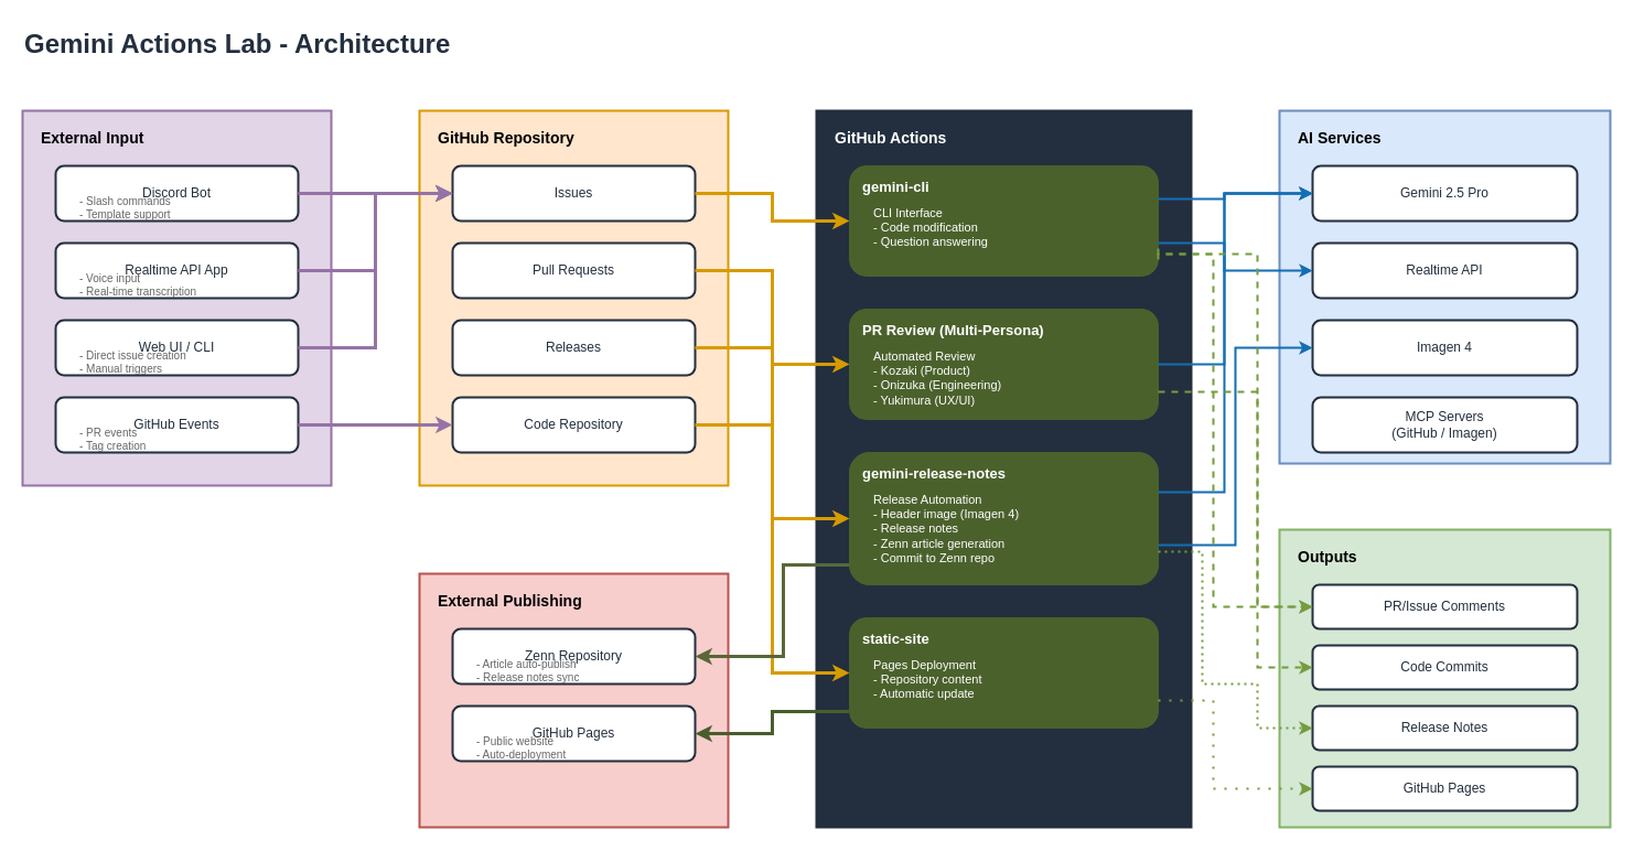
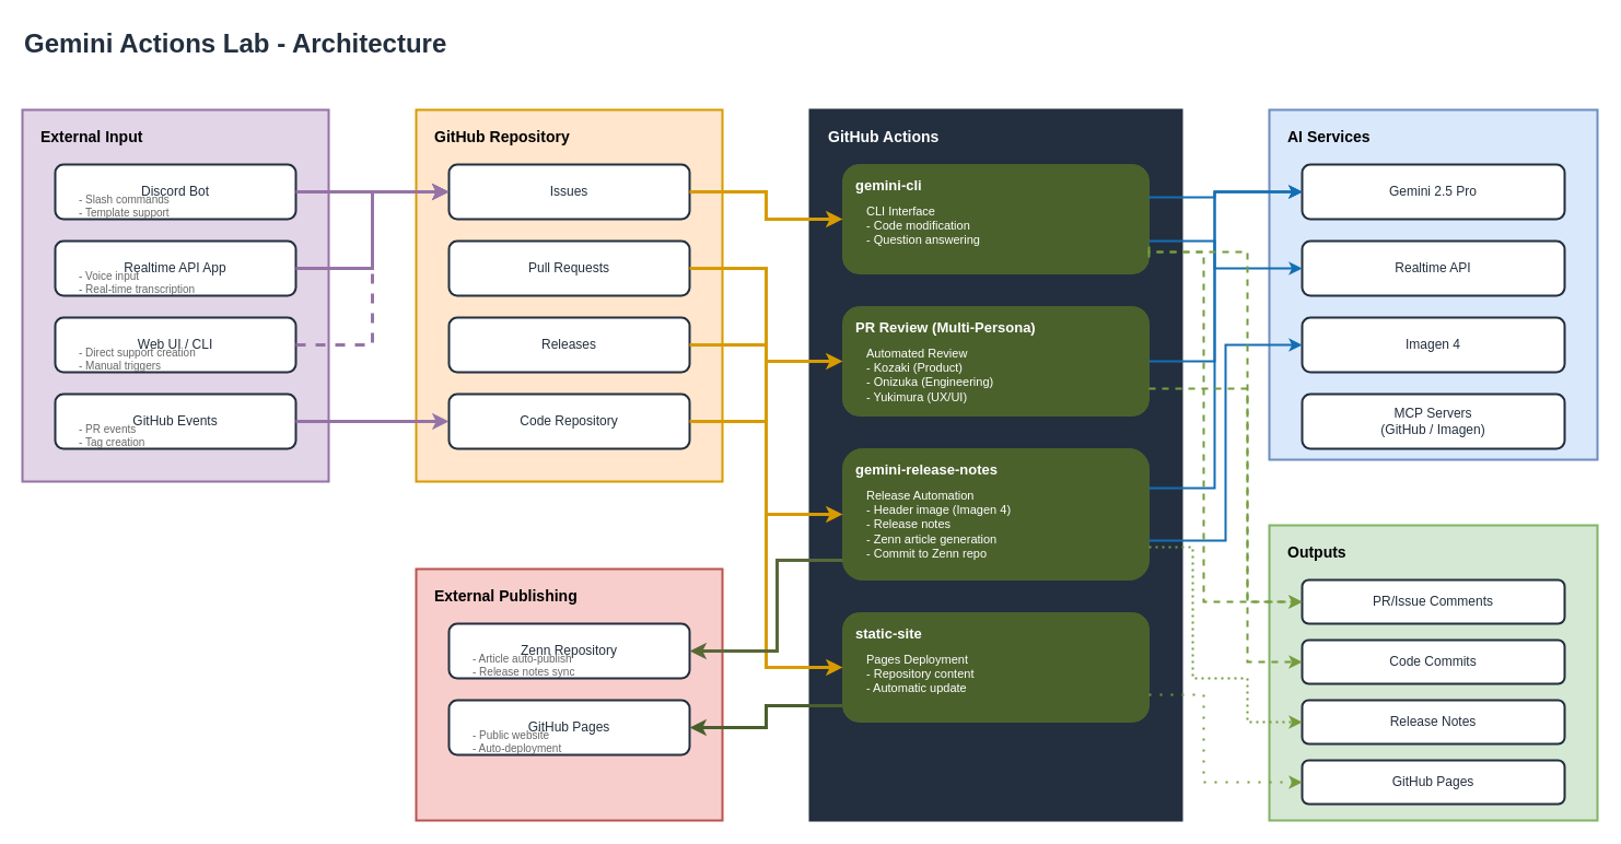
- <mxCell id="47" style="edgeStyle=orthogonalEdgeStyle;rounded=0;orthogonalLoop=1;jettySize=auto;html=1;exitX=1;exitY=0.5;exitDx=0;exitDy=0;entryX=0;entryY=0.5;entryDx=0;entryDy=0;strokeWidth=3;strokeColor=#9673A6;" parent="1" source="8" target="13" edge="1"><mxGeometry relative="1" as="geometry"><Array as="points"><mxPoint x="340" y="315" /><mxPoint x="340" y="175" /></Array></mxGeometry></mxCell>
+ <mxCell id="47" style="edgeStyle=orthogonalEdgeStyle;rounded=0;orthogonalLoop=1;jettySize=auto;html=1;exitX=1;exitY=0.5;exitDx=0;exitDy=0;entryX=0;entryY=0.5;entryDx=0;entryDy=0;strokeWidth=3;strokeColor=#9673A6;dashed=1;" parent="1" source="8" target="13" edge="1"><mxGeometry relative="1" as="geometry"><Array as="points"><mxPoint x="340" y="315" /><mxPoint x="340" y="175" /></Array></mxGeometry></mxCell>
- <mxCell id="9" value="- Direct issue creation&lt;br&gt;- Manual triggers" style="text;html=1;strokeColor=none;fillColor=none;align=left;verticalAlign=top;whiteSpace=wrap;rounded=0;fontSize=10;fontColor=#666666;spacingLeft=10;" parent="1" vertex="1"><mxGeometry x="60" y="310" width="200" height="30" as="geometry" /></mxCell>
+ <mxCell id="9" value="- Direct support creation&lt;br&gt;- Manual triggers" style="text;html=1;strokeColor=none;fillColor=none;align=left;verticalAlign=top;whiteSpace=wrap;rounded=0;fontSize=10;fontColor=#666666;spacingLeft=10;" parent="1" vertex="1"><mxGeometry x="60" y="310" width="200" height="30" as="geometry" /></mxCell>
